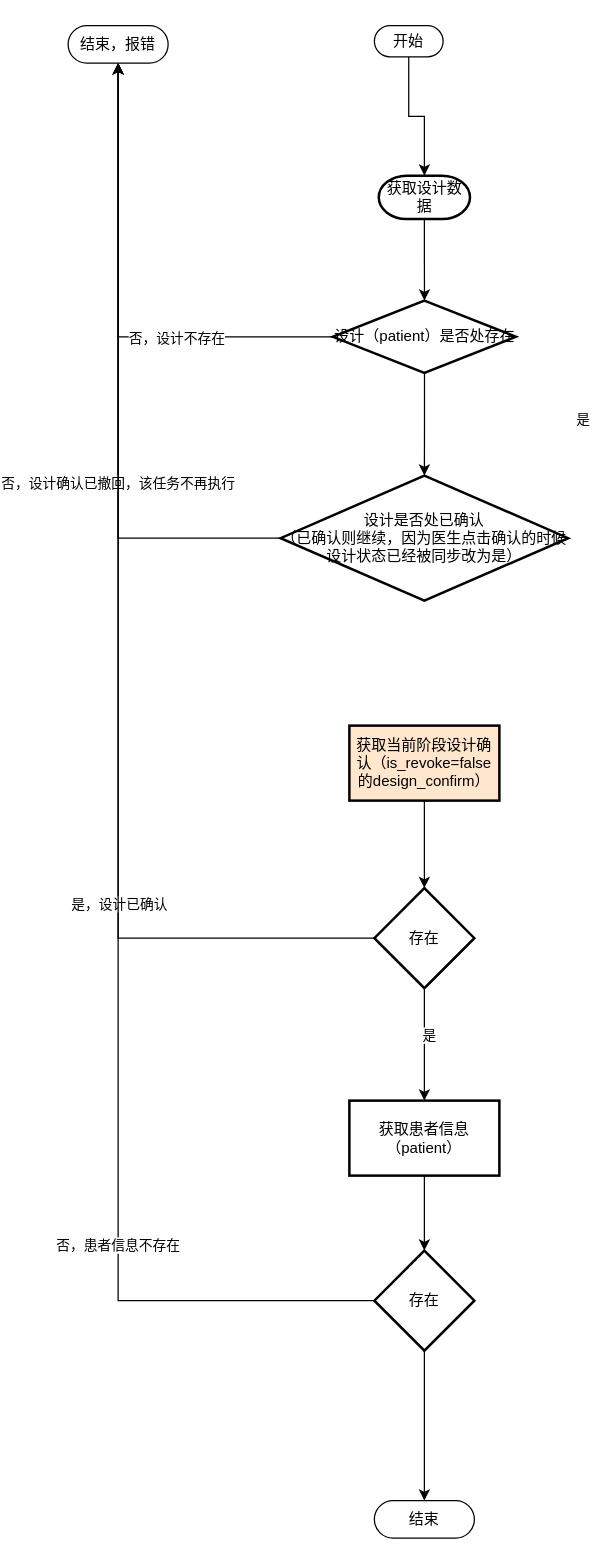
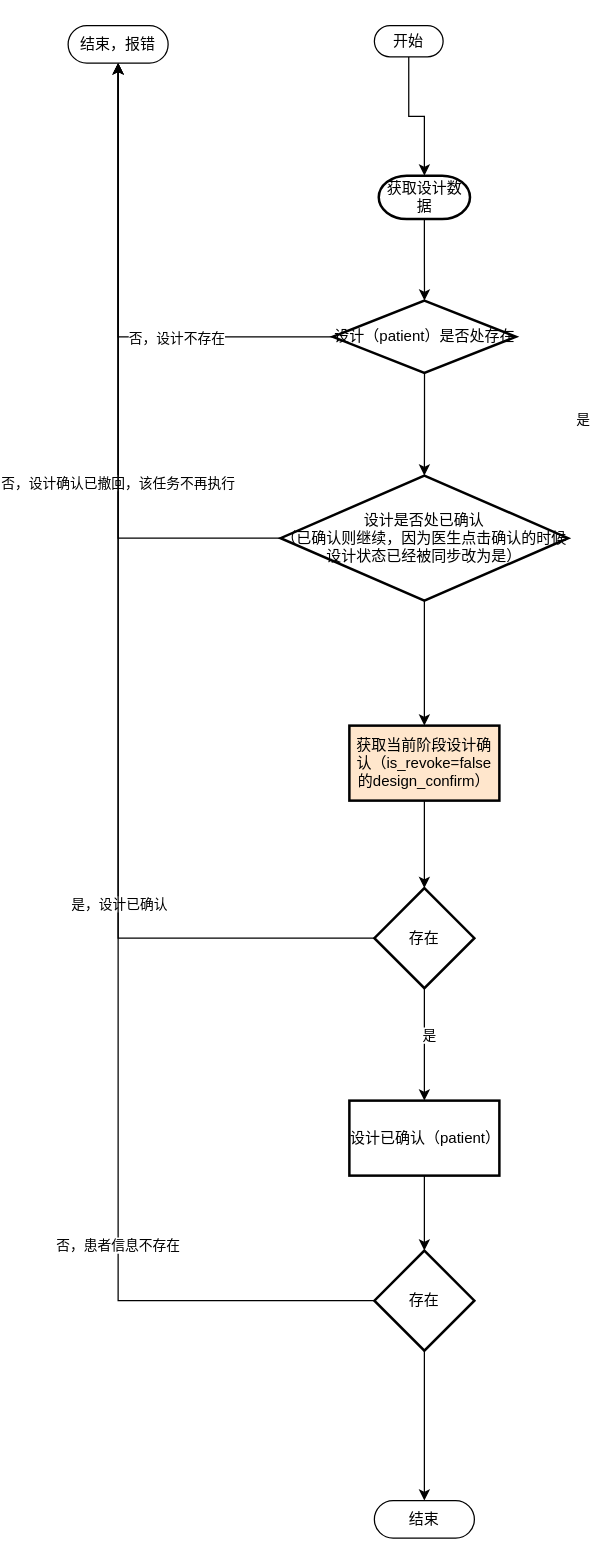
+ <mxCell id="9" value="" style="edgeStyle=orthogonalEdgeStyle;rounded=0;orthogonalLoop=1;jettySize=auto;html=1;" edge="1" parent="1" source="10" target="17"><mxGeometry relative="1" as="geometry" /></mxCell>
- <mxCell id="24" value="获取患者信息（patient）" style="whiteSpace=wrap;html=1;strokeWidth=2;" vertex="1" parent="1"><mxGeometry x="245" y="880" width="120" height="60" as="geometry" /></mxCell>
+ <mxCell id="24" value="设计已确认（patient）" style="whiteSpace=wrap;html=1;strokeWidth=2;" vertex="1" parent="1"><mxGeometry x="245" y="880" width="120" height="60" as="geometry" /></mxCell>
